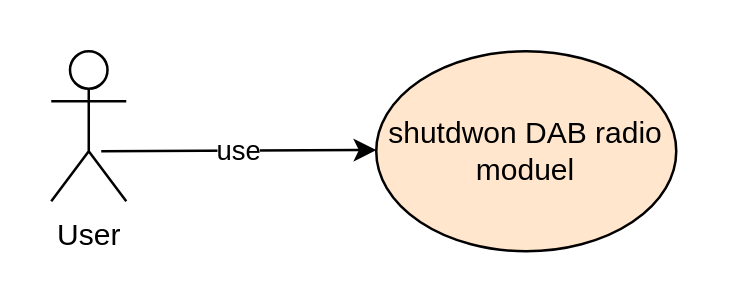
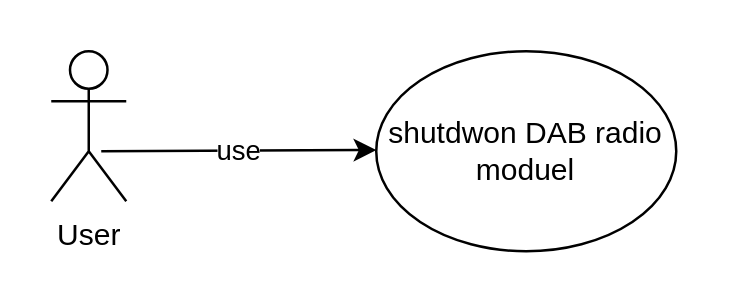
- <mxCell id="3" value="shutdwon DAB radio moduel" style="ellipse;whiteSpace=wrap;html=1;fillColor=#ffe6cc;" vertex="1" parent="1"><mxGeometry x="150" y="20" width="120" height="80" as="geometry" /></mxCell>
+ <mxCell id="3" value="shutdwon DAB radio moduel" style="ellipse;whiteSpace=wrap;html=1;" vertex="1" parent="1"><mxGeometry x="150" y="20" width="120" height="80" as="geometry" /></mxCell>
